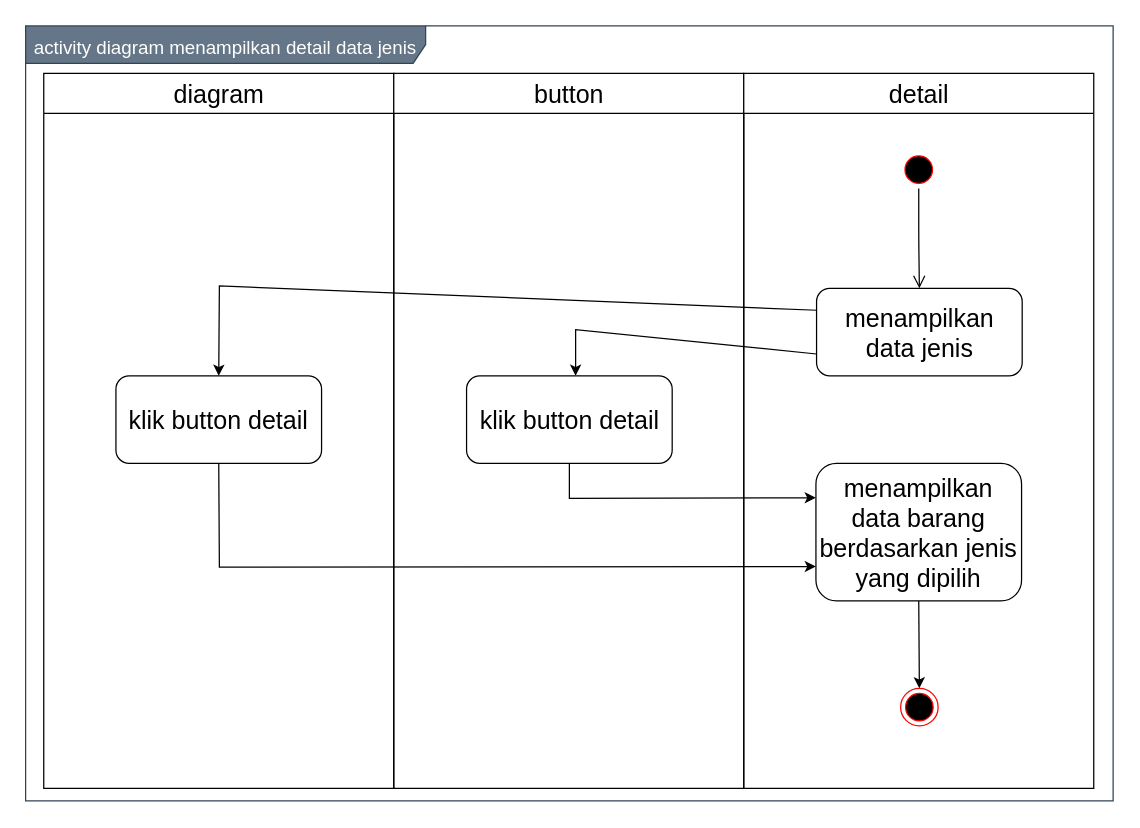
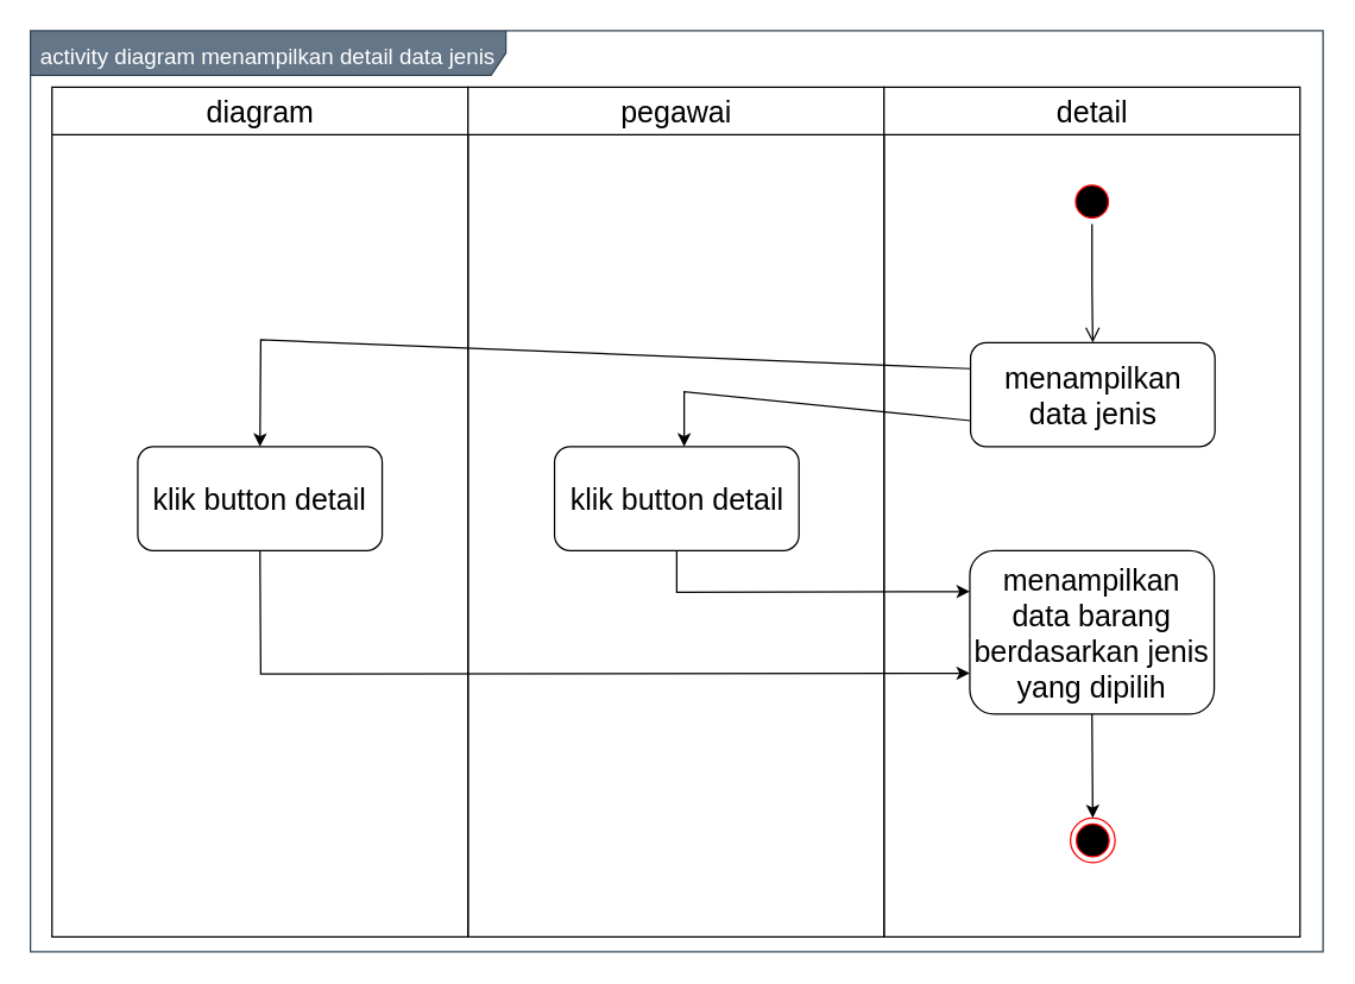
- <mxCell id="5" value="button" style="swimlane;whiteSpace=wrap;fontSize=20;fontStyle=0;startSize=32;" vertex="1" parent="1"><mxGeometry x="314.5" y="58" width="280" height="572" as="geometry" /></mxCell>
+ <mxCell id="5" value="pegawai" style="swimlane;whiteSpace=wrap;fontSize=20;fontStyle=0;startSize=32;" vertex="1" parent="1"><mxGeometry x="314.5" y="58" width="280" height="572" as="geometry" /></mxCell>
